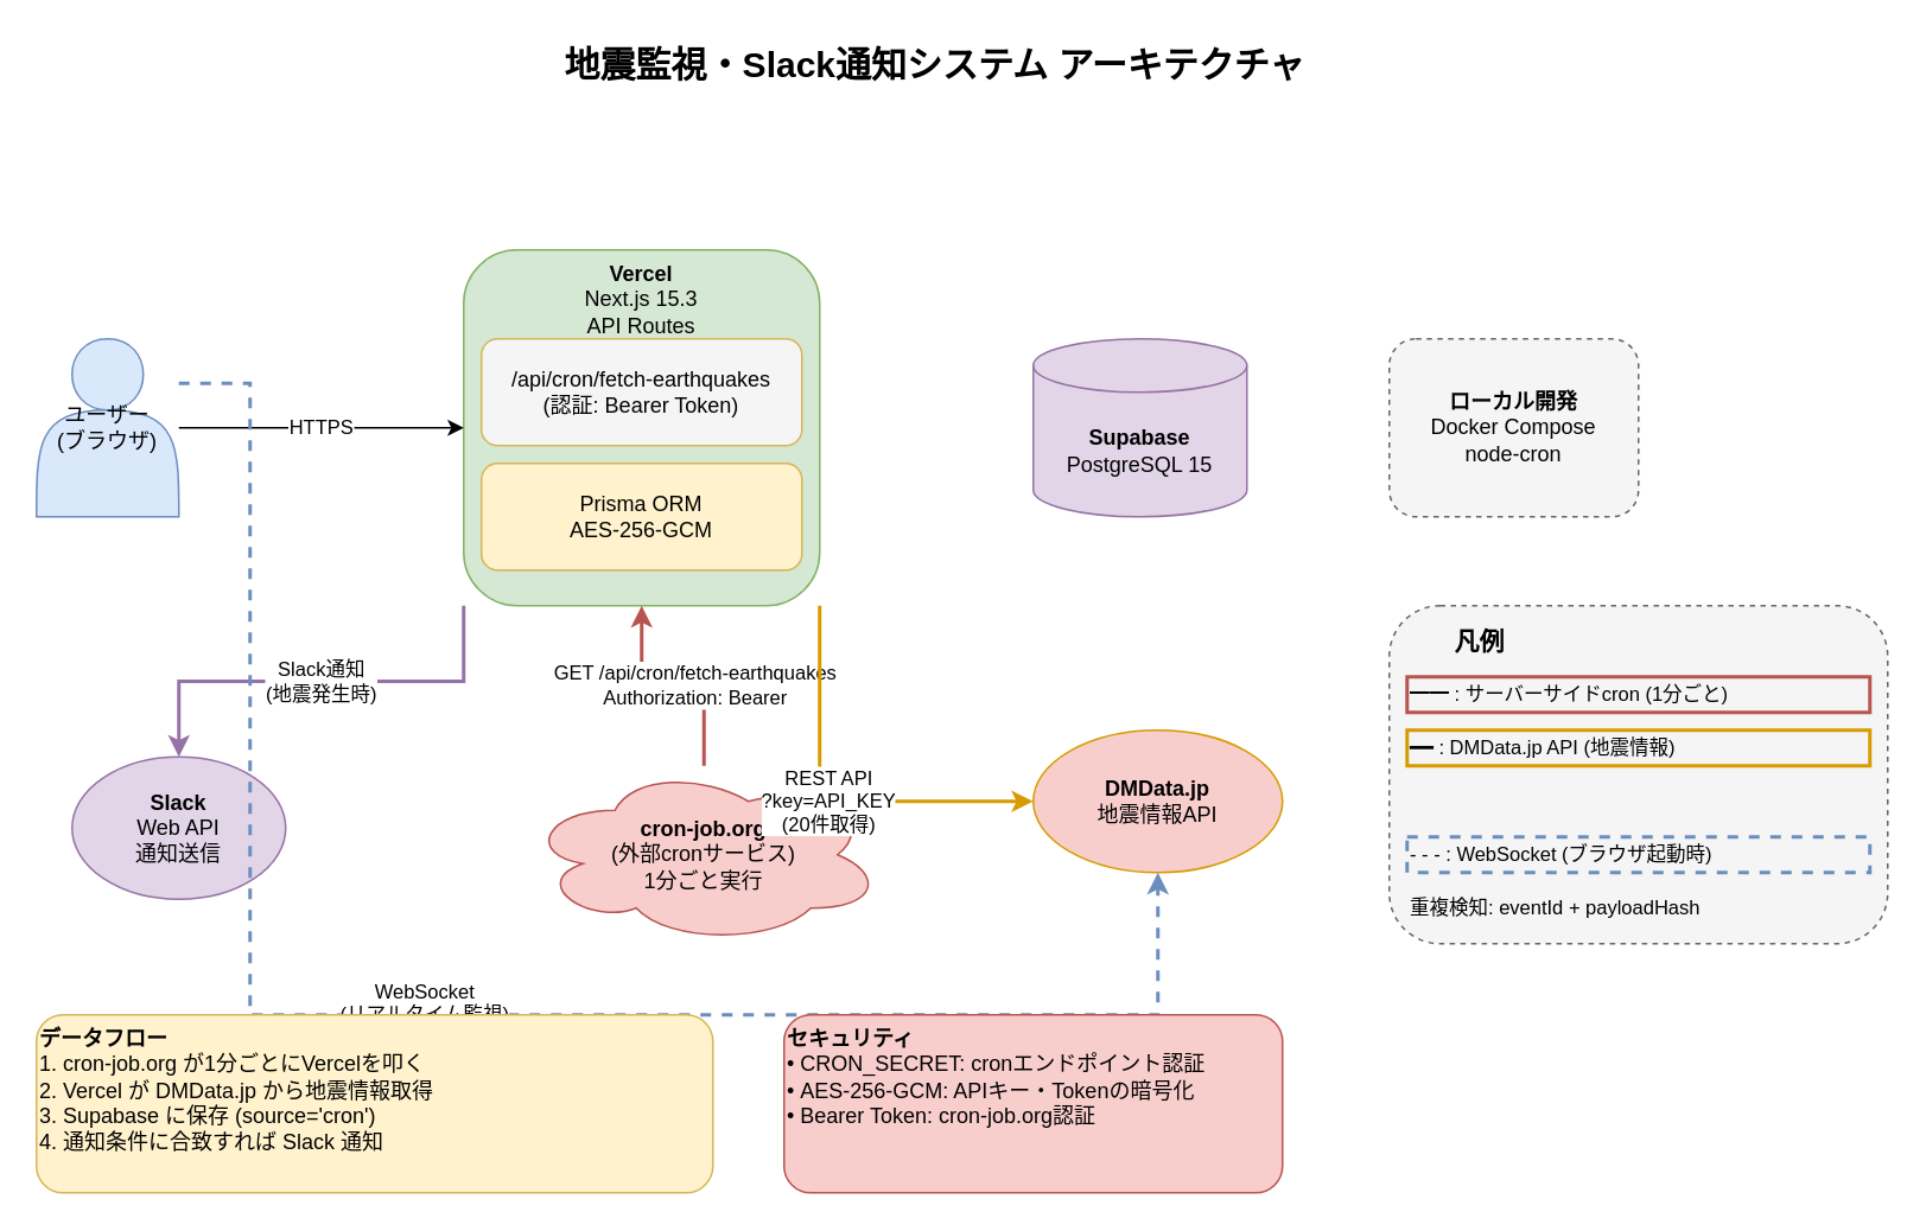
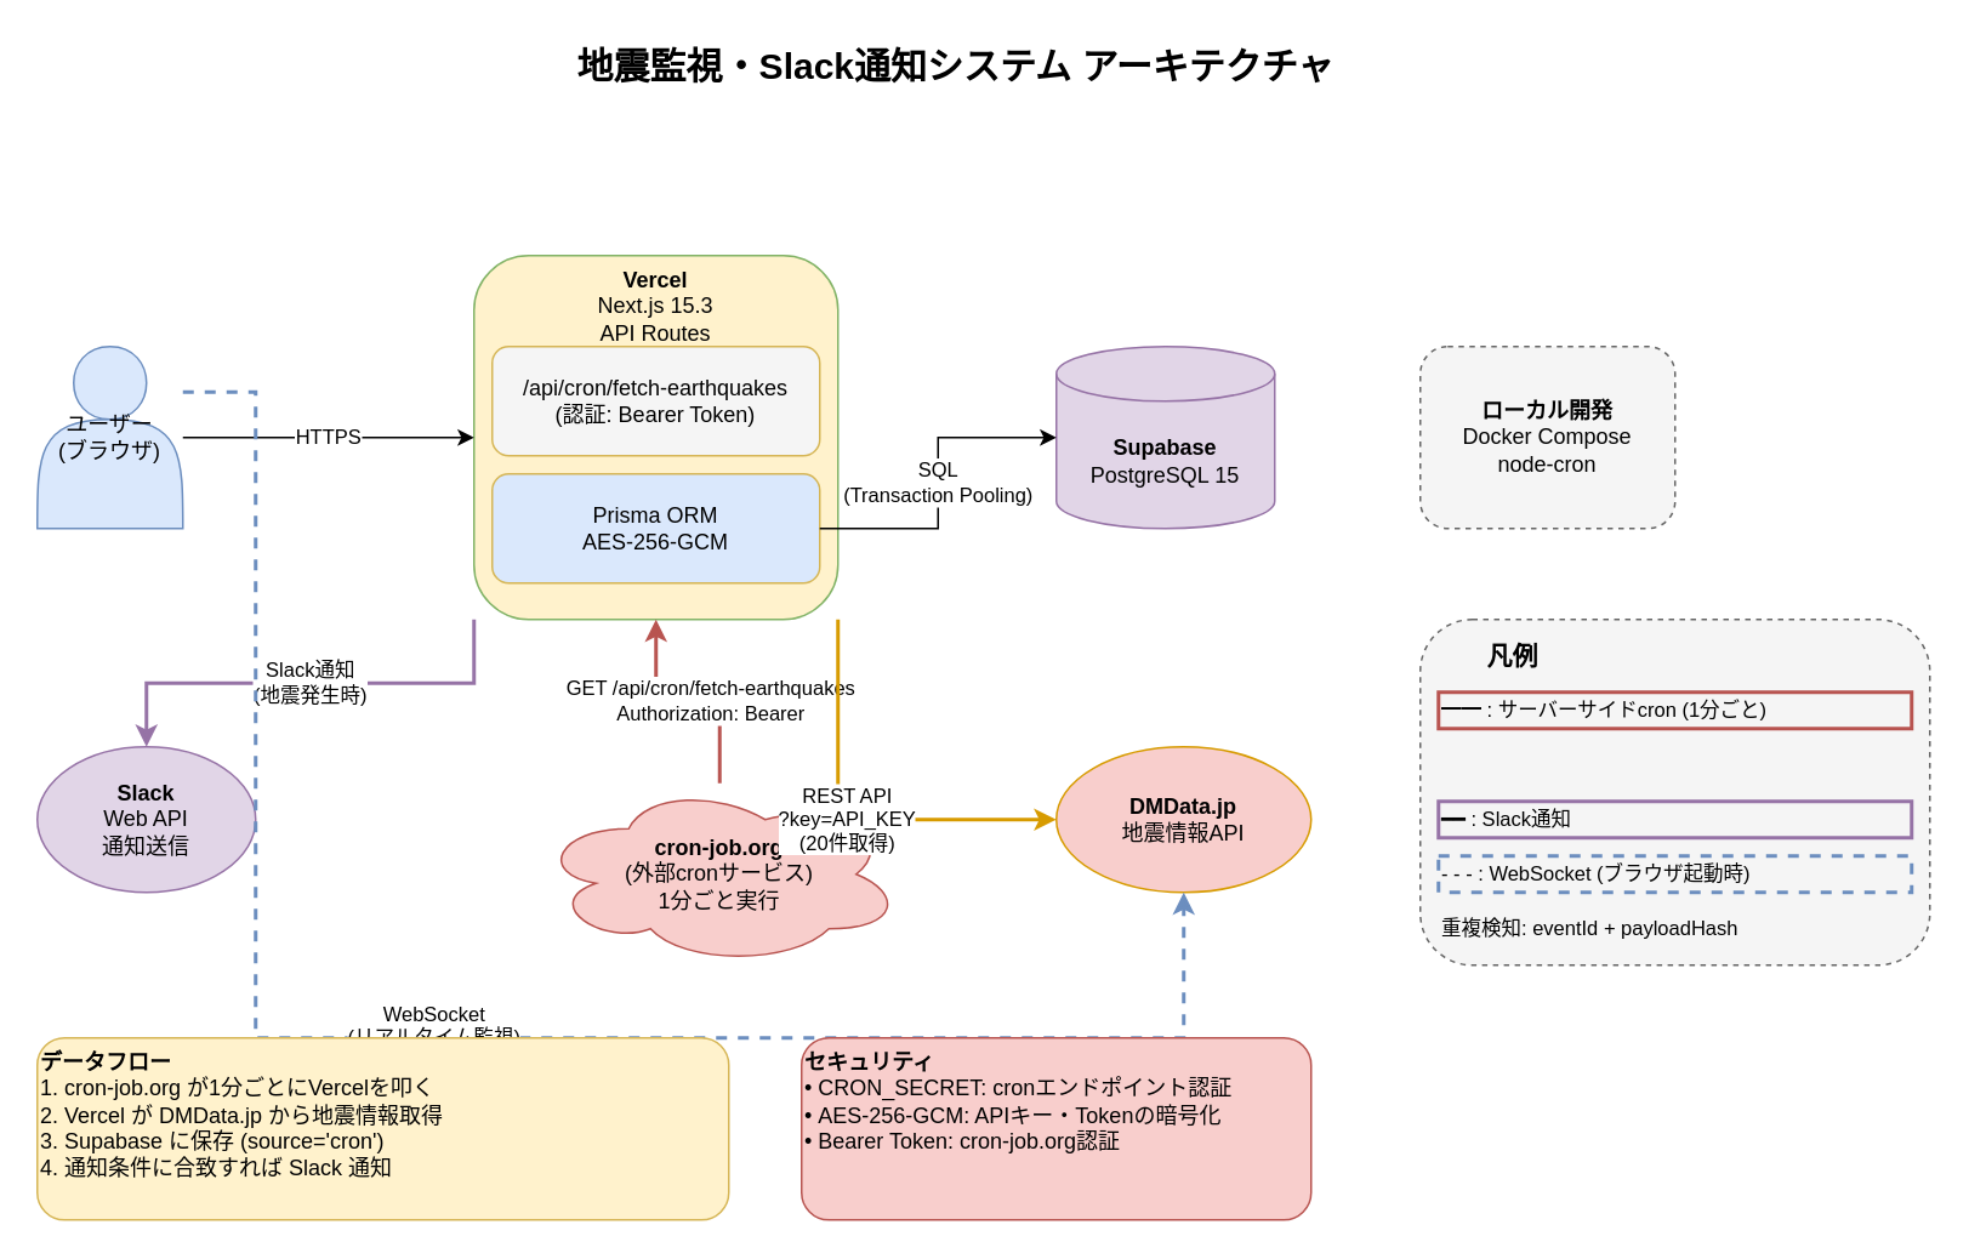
- <mxCell id="4" value="&lt;b&gt;Vercel&lt;/b&gt;&lt;br&gt;Next.js 15.3&lt;br&gt;API Routes&lt;br&gt;React 19" style="rounded=1;whiteSpace=wrap;html=1;fillColor=#d5e8d4;strokeColor=#82b366;verticalAlign=top;" vertex="1" parent="1"><mxGeometry x="260" y="140" width="200" height="200" as="geometry" /></mxCell>
+ <mxCell id="4" value="&lt;b&gt;Vercel&lt;/b&gt;&lt;br&gt;Next.js 15.3&lt;br&gt;API Routes&lt;br&gt;React 19" style="rounded=1;whiteSpace=wrap;html=1;fillColor=#fff2cc;strokeColor=#82b366;verticalAlign=top;" vertex="1" parent="1"><mxGeometry x="260" y="140" width="200" height="200" as="geometry" /></mxCell>
+ <mxCell id="13" value="SQL&lt;br&gt;(Transaction Pooling)" style="edgeStyle=orthogonalEdgeStyle;rounded=0;orthogonalLoop=1;jettySize=auto;html=1;exitX=1;exitY=0.5;exitDx=0;exitDy=0;entryX=0;entryY=0.5;entryDx=0;entryDy=0;entryPerimeter=0;" edge="1" parent="1" source="6" target="7"><mxGeometry relative="1" as="geometry"><mxPoint x="510" y="240" as="sourcePoint" /></mxGeometry></mxCell>
- <mxCell id="6" value="Prisma ORM&lt;br&gt;AES-256-GCM" style="rounded=1;whiteSpace=wrap;html=1;fillColor=#fff2cc;strokeColor=#d6b656;" vertex="1" parent="1"><mxGeometry x="270" y="260" width="180" height="60" as="geometry" /></mxCell>
+ <mxCell id="6" value="Prisma ORM&lt;br&gt;AES-256-GCM" style="rounded=1;whiteSpace=wrap;html=1;fillColor=#dae8fc;strokeColor=#d6b656;" vertex="1" parent="1"><mxGeometry x="270" y="260" width="180" height="60" as="geometry" /></mxCell>
- <mxCell id="21" value="━━ : DMData.jp API (地震情報)" style="text;html=1;strokeColor=#d79b00;fillColor=none;align=left;verticalAlign=middle;whiteSpace=wrap;rounded=0;fontSize=11;strokeWidth=2;" vertex="1" parent="1"><mxGeometry x="790" y="410" width="260" height="20" as="geometry" /></mxCell>
+ <mxCell id="22" value="━━ : Slack通知" style="text;html=1;strokeColor=#9673a6;fillColor=none;align=left;verticalAlign=middle;whiteSpace=wrap;rounded=0;fontSize=11;strokeWidth=2;" vertex="1" parent="1"><mxGeometry x="790" y="440" width="260" height="20" as="geometry" /></mxCell>
- <mxCell id="10" value="&lt;b&gt;Slack&lt;/b&gt;&lt;br&gt;Web API&lt;br&gt;通知送信" style="ellipse;whiteSpace=wrap;html=1;fillColor=#e1d5e7;strokeColor=#9673a6;" vertex="1" parent="1"><mxGeometry x="40" y="425" width="120" height="80" as="geometry" /></mxCell>
+ <mxCell id="10" value="&lt;b&gt;Slack&lt;/b&gt;&lt;br&gt;Web API&lt;br&gt;通知送信" style="ellipse;whiteSpace=wrap;html=1;fillColor=#e1d5e7;strokeColor=#9673a6;" vertex="1" parent="1"><mxGeometry x="20" y="410" width="120" height="80" as="geometry" /></mxCell>
